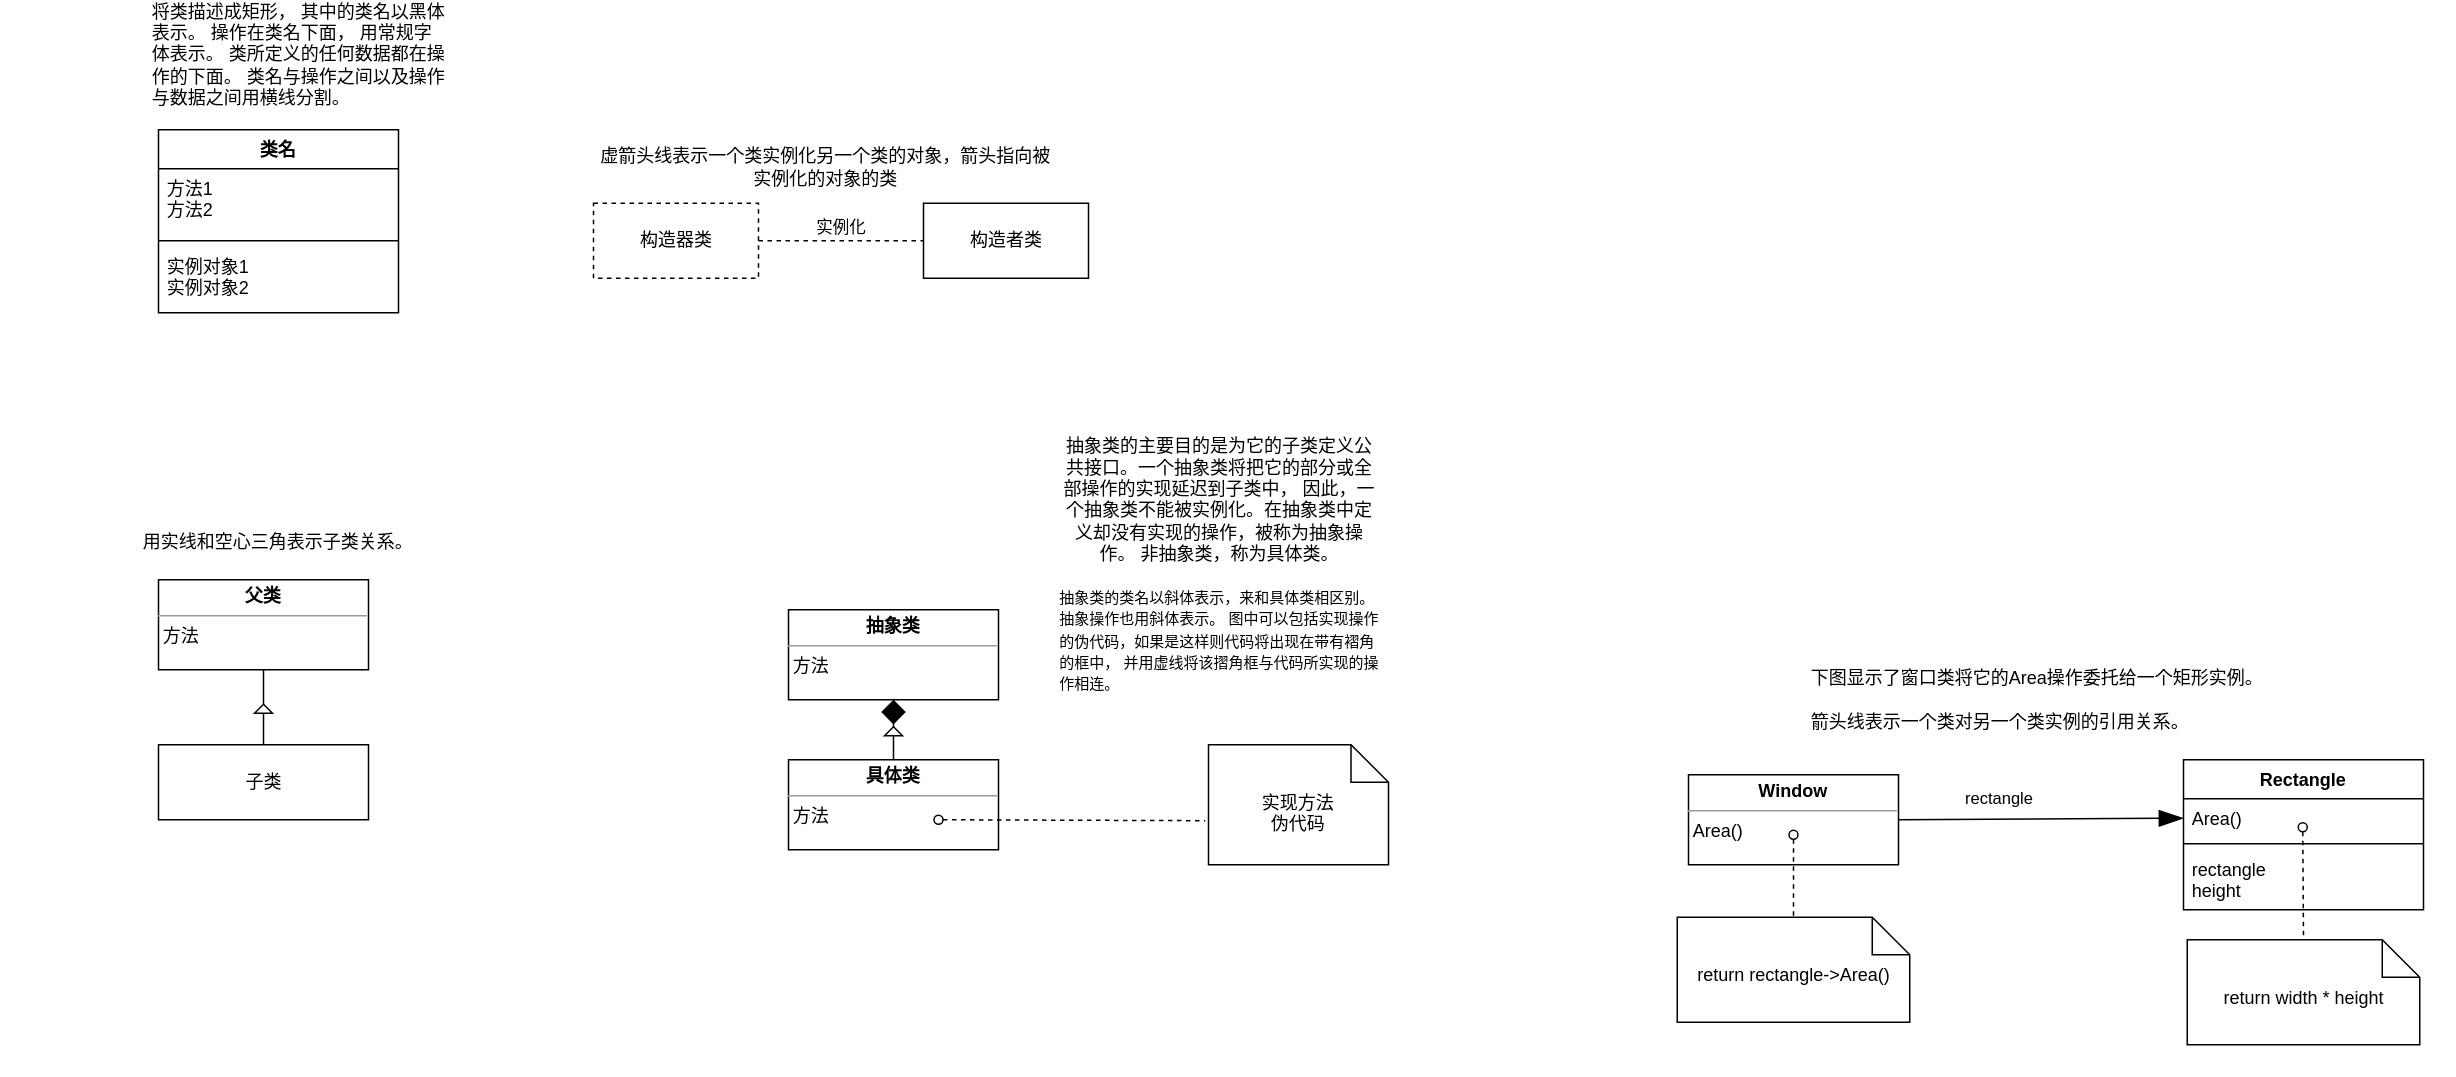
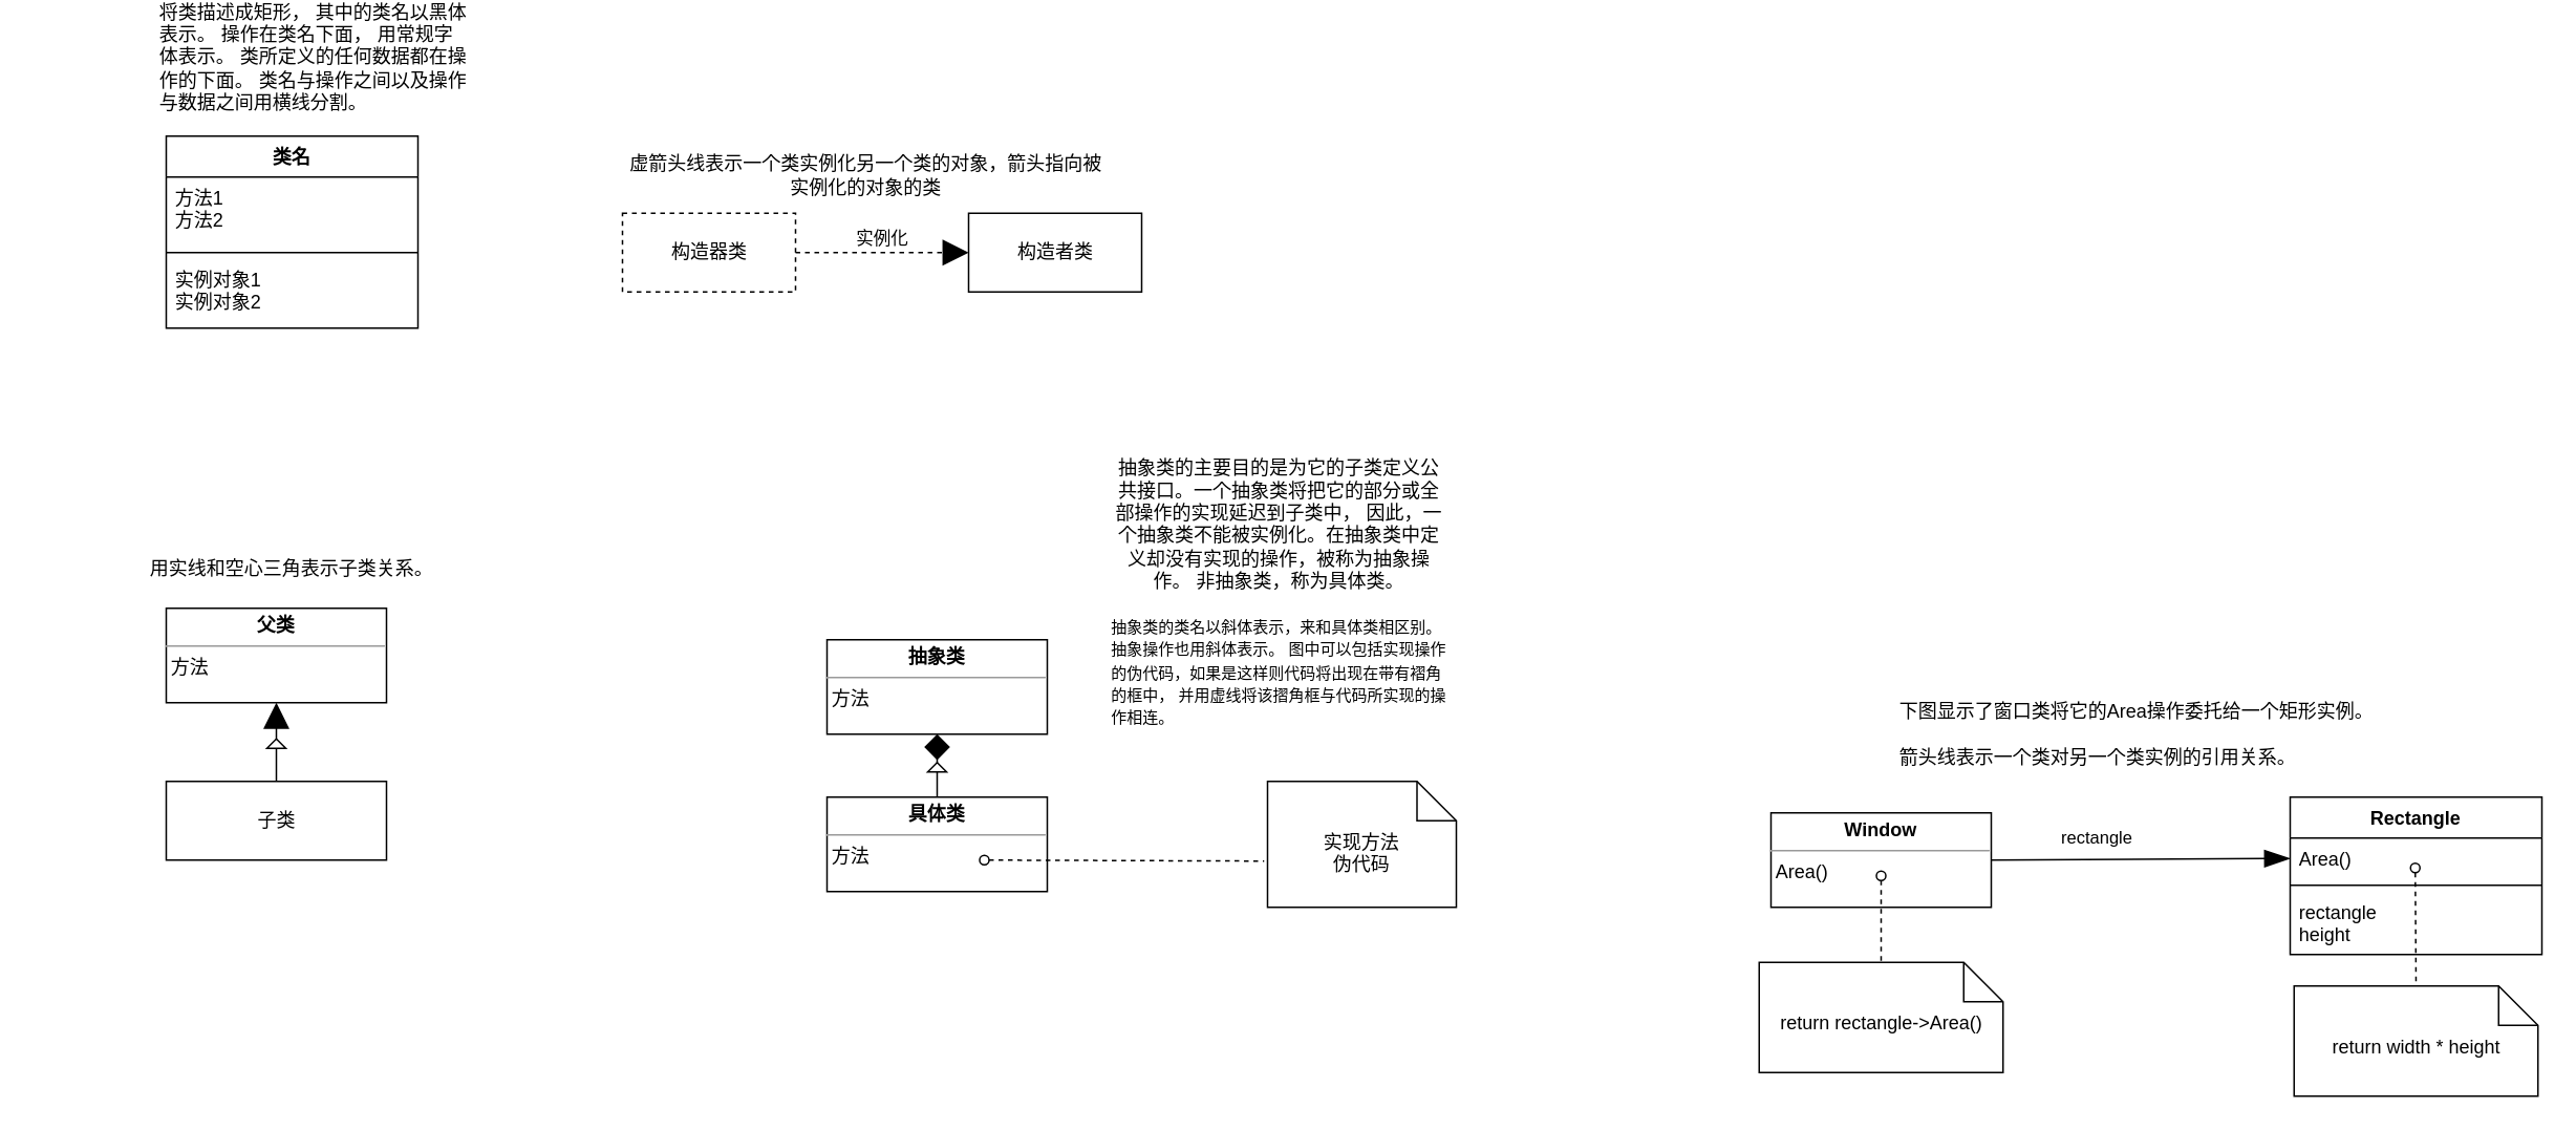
- <mxCell id="10" value="实例化" style="html=1;verticalAlign=bottom;endArrow=none;startSize=14;endSize=14;sourcePerimeterSpacing=8;targetPerimeterSpacing=8;dashed=1;exitX=1;exitY=0.5;exitDx=0;exitDy=0;entryX=0;entryY=0.5;entryDx=0;entryDy=0;" edge="1" parent="1" source="8" target="9"><mxGeometry width="80" relative="1" as="geometry"><mxPoint x="385" y="270" as="sourcePoint" /><mxPoint x="585" y="154" as="targetPoint" /></mxGeometry></mxCell>
+ <mxCell id="10" value="实例化" style="html=1;verticalAlign=bottom;endArrow=block;startSize=14;endSize=14;sourcePerimeterSpacing=8;targetPerimeterSpacing=8;dashed=1;exitX=1;exitY=0.5;exitDx=0;exitDy=0;entryX=0;entryY=0.5;entryDx=0;entryDy=0;" edge="1" parent="1" source="8" target="9"><mxGeometry width="80" relative="1" as="geometry"><mxPoint x="385" y="270" as="sourcePoint" /><mxPoint x="585" y="154" as="targetPoint" /></mxGeometry></mxCell>
- <mxCell id="14" value="" style="endArrow=none;html=1;rounded=0;align=center;verticalAlign=bottom;labelBackgroundColor=none;startSize=14;endSize=14;sourcePerimeterSpacing=8;targetPerimeterSpacing=8;exitX=0.5;exitY=0;exitDx=0;exitDy=0;entryX=0.5;entryY=1;entryDx=0;entryDy=0;" edge="1" parent="1" source="13" target="12"><mxGeometry relative="1" as="geometry"><mxPoint x="375" y="472" as="sourcePoint" /><mxPoint x="515" y="472" as="targetPoint" /></mxGeometry></mxCell>
+ <mxCell id="14" value="" style="endArrow=block;html=1;rounded=0;align=center;verticalAlign=bottom;labelBackgroundColor=none;startSize=14;endSize=14;sourcePerimeterSpacing=8;targetPerimeterSpacing=8;exitX=0.5;exitY=0;exitDx=0;exitDy=0;entryX=0.5;entryY=1;entryDx=0;entryDy=0;" edge="1" parent="1" source="13" target="12"><mxGeometry relative="1" as="geometry"><mxPoint x="375" y="472" as="sourcePoint" /><mxPoint x="515" y="472" as="targetPoint" /></mxGeometry></mxCell>
